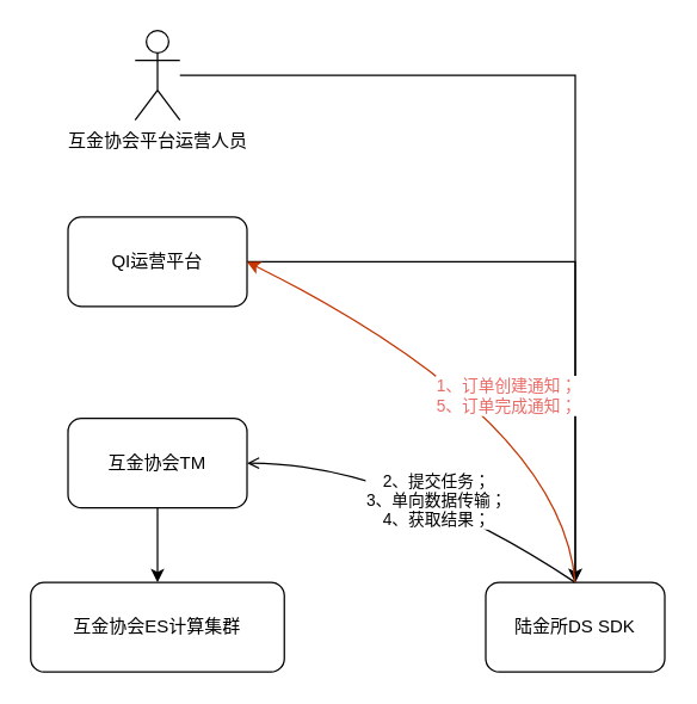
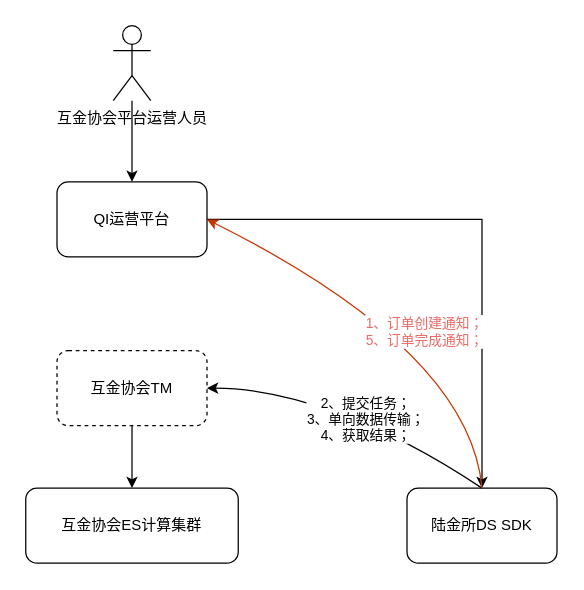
- <mxCell id="4" value="" style="edgeStyle=orthogonalEdgeStyle;rounded=0;orthogonalLoop=1;jettySize=auto;html=1;" parent="1" source="5" target="9" edge="1"><mxGeometry relative="1" as="geometry" /></mxCell>
+ <mxCell id="4" value="" style="edgeStyle=orthogonalEdgeStyle;rounded=0;orthogonalLoop=1;jettySize=auto;html=1;" parent="1" source="5" target="3" edge="1"><mxGeometry relative="1" as="geometry" /></mxCell>
- <mxCell id="8" value="互金协会TM" style="rounded=1;whiteSpace=wrap;html=1;" parent="1" vertex="1"><mxGeometry x="45" y="280" width="120" height="60" as="geometry" /></mxCell>
+ <mxCell id="8" value="互金协会TM" style="rounded=1;whiteSpace=wrap;html=1;dashed=1;" parent="1" vertex="1"><mxGeometry x="45" y="280" width="120" height="60" as="geometry" /></mxCell>
- <mxCell id="10" value="" style="curved=1;endArrow=open;html=1;exitX=0.5;exitY=0;exitDx=0;exitDy=0;entryX=1;entryY=0.5;entryDx=0;entryDy=0;" parent="1" source="9" target="8" edge="1"><mxGeometry width="50" height="50" relative="1" as="geometry"><mxPoint x="215" y="350" as="sourcePoint" /><mxPoint x="265" y="300" as="targetPoint" /><Array as="points"><mxPoint x="325" y="350" /><mxPoint x="215" y="310" /></Array></mxGeometry></mxCell>
+ <mxCell id="10" value="" style="curved=1;endArrow=classic;html=1;exitX=0.5;exitY=0;exitDx=0;exitDy=0;entryX=1;entryY=0.5;entryDx=0;entryDy=0;" parent="1" source="9" target="8" edge="1"><mxGeometry width="50" height="50" relative="1" as="geometry"><mxPoint x="215" y="350" as="sourcePoint" /><mxPoint x="265" y="300" as="targetPoint" /><Array as="points"><mxPoint x="325" y="350" /><mxPoint x="215" y="310" /></Array></mxGeometry></mxCell>
